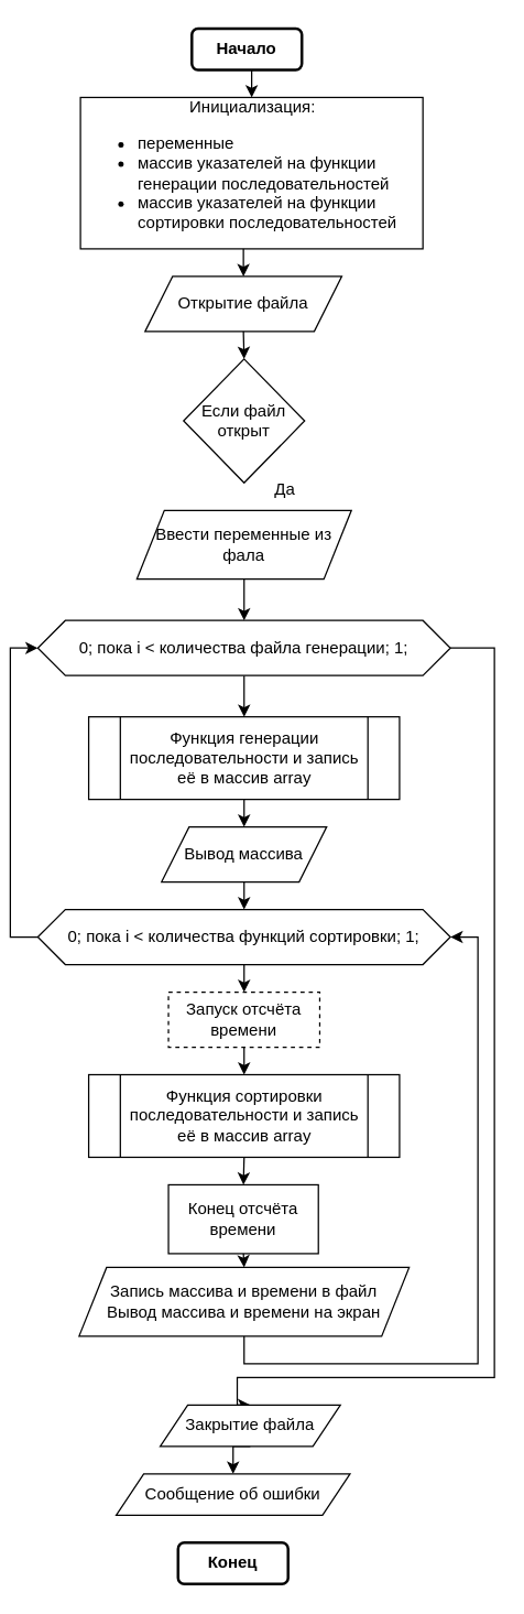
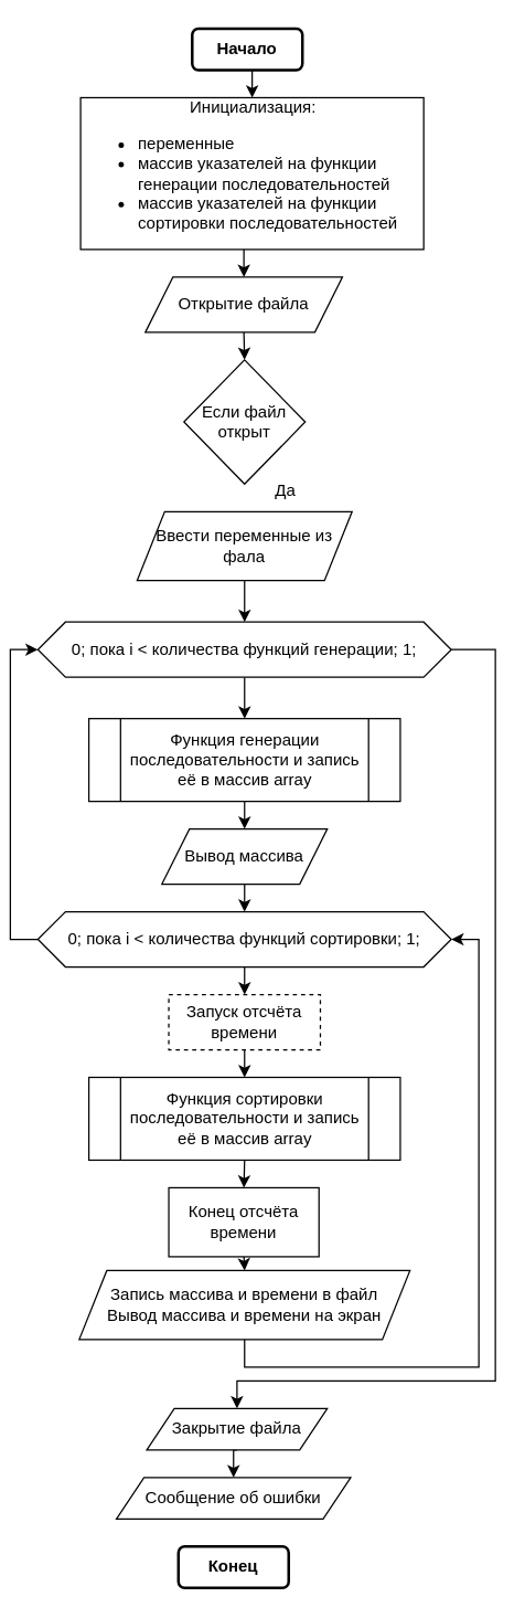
- <mxCell id="16" value="0; пока i &amp;lt; количества файла генерации; 1;" style="shape=hexagon;perimeter=hexagonPerimeter2;whiteSpace=wrap;html=1;fixedSize=1;" vertex="1" parent="1"><mxGeometry x="20" y="450" width="300" height="40" as="geometry" /></mxCell>
+ <mxCell id="16" value="0; пока i &amp;lt; количества функций генерации; 1;" style="shape=hexagon;perimeter=hexagonPerimeter2;whiteSpace=wrap;html=1;fixedSize=1;" vertex="1" parent="1"><mxGeometry x="20" y="450" width="300" height="40" as="geometry" /></mxCell>
- <mxCell id="31" value="Закрытие файла" style="shape=parallelogram;perimeter=parallelogramPerimeter;whiteSpace=wrap;html=1;fixedSize=1;" vertex="1" parent="1"><mxGeometry x="109" y="1020" width="131" height="30" as="geometry" /></mxCell>
+ <mxCell id="31" value="Закрытие файла" style="shape=parallelogram;perimeter=parallelogramPerimeter;whiteSpace=wrap;html=1;fixedSize=1;" vertex="1" parent="1"><mxGeometry x="99" y="1020" width="131" height="30" as="geometry" /></mxCell>
